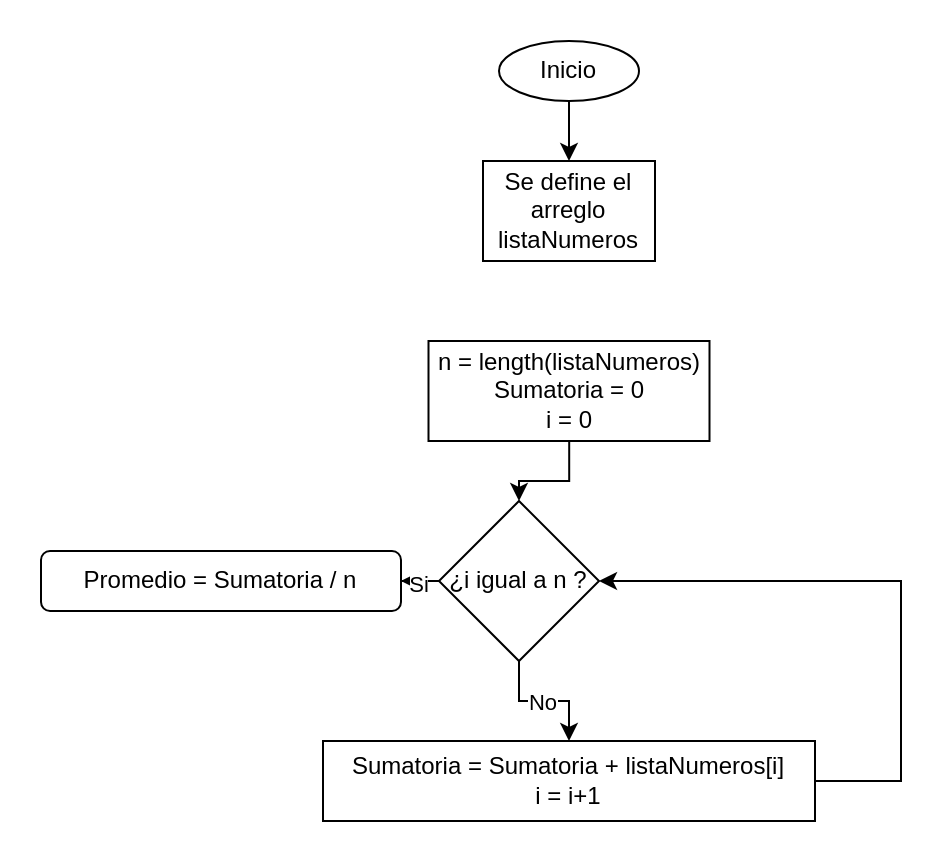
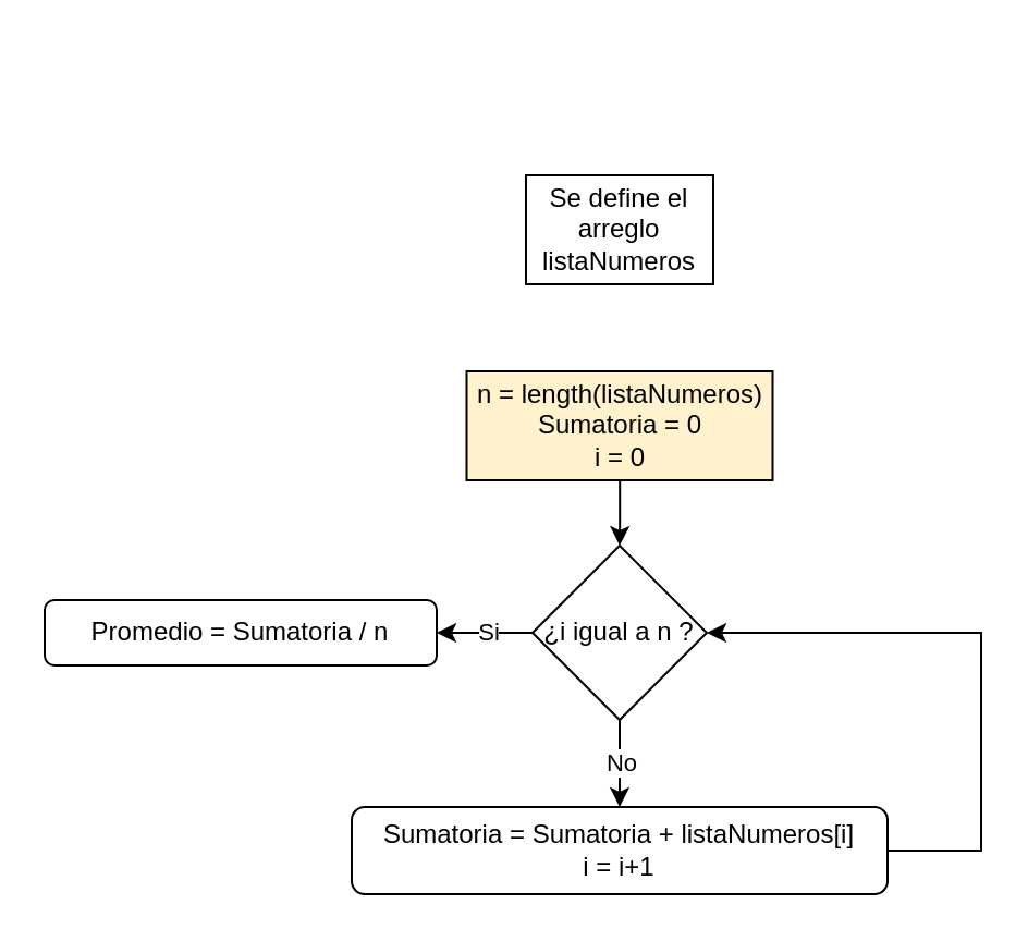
- <mxCell id="3" value="Inicio" style="ellipse;whiteSpace=wrap;html=1;" parent="1" vertex="1"><mxGeometry x="249" y="20" width="70" height="30" as="geometry" /></mxCell>
- <mxCell id="2" value="" style="edgeStyle=orthogonalEdgeStyle;rounded=0;orthogonalLoop=1;jettySize=auto;html=1;" parent="1" source="3" target="4" edge="1"><mxGeometry relative="1" as="geometry" /></mxCell>
- <mxCell id="6" value="&lt;div&gt;n = length(listaNumeros)&lt;br&gt;&lt;/div&gt;Sumatoria = 0&lt;div&gt;i = 0&lt;/div&gt;" style="rounded=0;whiteSpace=wrap;html=1;" parent="1" vertex="1"><mxGeometry x="213.75" y="170" width="140.5" height="50" as="geometry" /></mxCell>
+ <mxCell id="6" value="&lt;div&gt;n = length(listaNumeros)&lt;br&gt;&lt;/div&gt;Sumatoria = 0&lt;div&gt;i = 0&lt;/div&gt;" style="rounded=0;whiteSpace=wrap;html=1;fillColor=#fff2cc;" parent="1" vertex="1"><mxGeometry x="213.75" y="170" width="140.5" height="50" as="geometry" /></mxCell>
- <mxCell id="11" value="¿i igual a n ?" style="rhombus;whiteSpace=wrap;html=1;" parent="1" vertex="1"><mxGeometry x="219" y="250" width="80" height="80" as="geometry" /></mxCell>
+ <mxCell id="11" value="¿i igual a n ?" style="rhombus;whiteSpace=wrap;html=1;" parent="1" vertex="1"><mxGeometry x="244" y="250" width="80" height="80" as="geometry" /></mxCell>
- <mxCell id="13" value="Sumatoria = Sumatoria + listaNumeros[i]&lt;div&gt;i = i+1&lt;/div&gt;" style="rounded=0;whiteSpace=wrap;html=1;" parent="1" vertex="1"><mxGeometry x="161" y="370" width="246" height="40" as="geometry" /></mxCell>
+ <mxCell id="13" value="Sumatoria = Sumatoria + listaNumeros[i]&lt;div&gt;i = i+1&lt;/div&gt;" style="whiteSpace=wrap;html=1;rounded=1;" parent="1" vertex="1"><mxGeometry x="161" y="370" width="246" height="40" as="geometry" /></mxCell>
